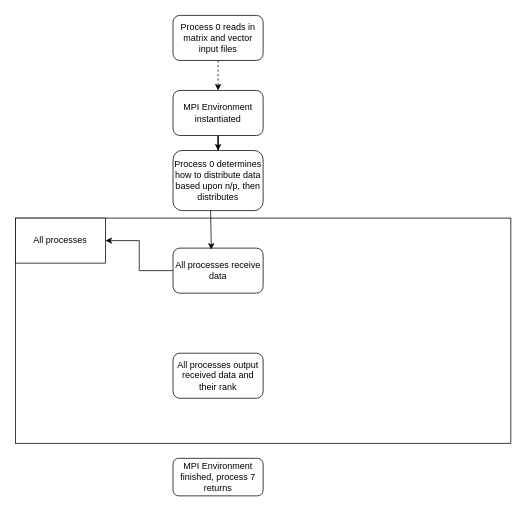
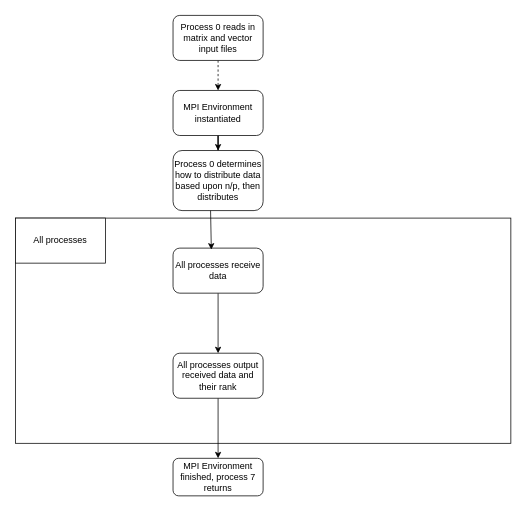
- <mxCell id="9" value="" style="edgeStyle=orthogonalEdgeStyle;rounded=0;orthogonalLoop=1;jettySize=auto;html=1;" edge="1" parent="1" source="10" target="8"><mxGeometry relative="1" as="geometry" /></mxCell>
+ <mxCell id="9" value="" style="edgeStyle=orthogonalEdgeStyle;rounded=0;orthogonalLoop=1;jettySize=auto;html=1;" edge="1" parent="1" source="10" target="12"><mxGeometry relative="1" as="geometry" /></mxCell>
+ <mxCell id="11" value="" style="edgeStyle=orthogonalEdgeStyle;rounded=0;orthogonalLoop=1;jettySize=auto;html=1;" edge="1" parent="1" source="12" target="13"><mxGeometry relative="1" as="geometry" /></mxCell>
